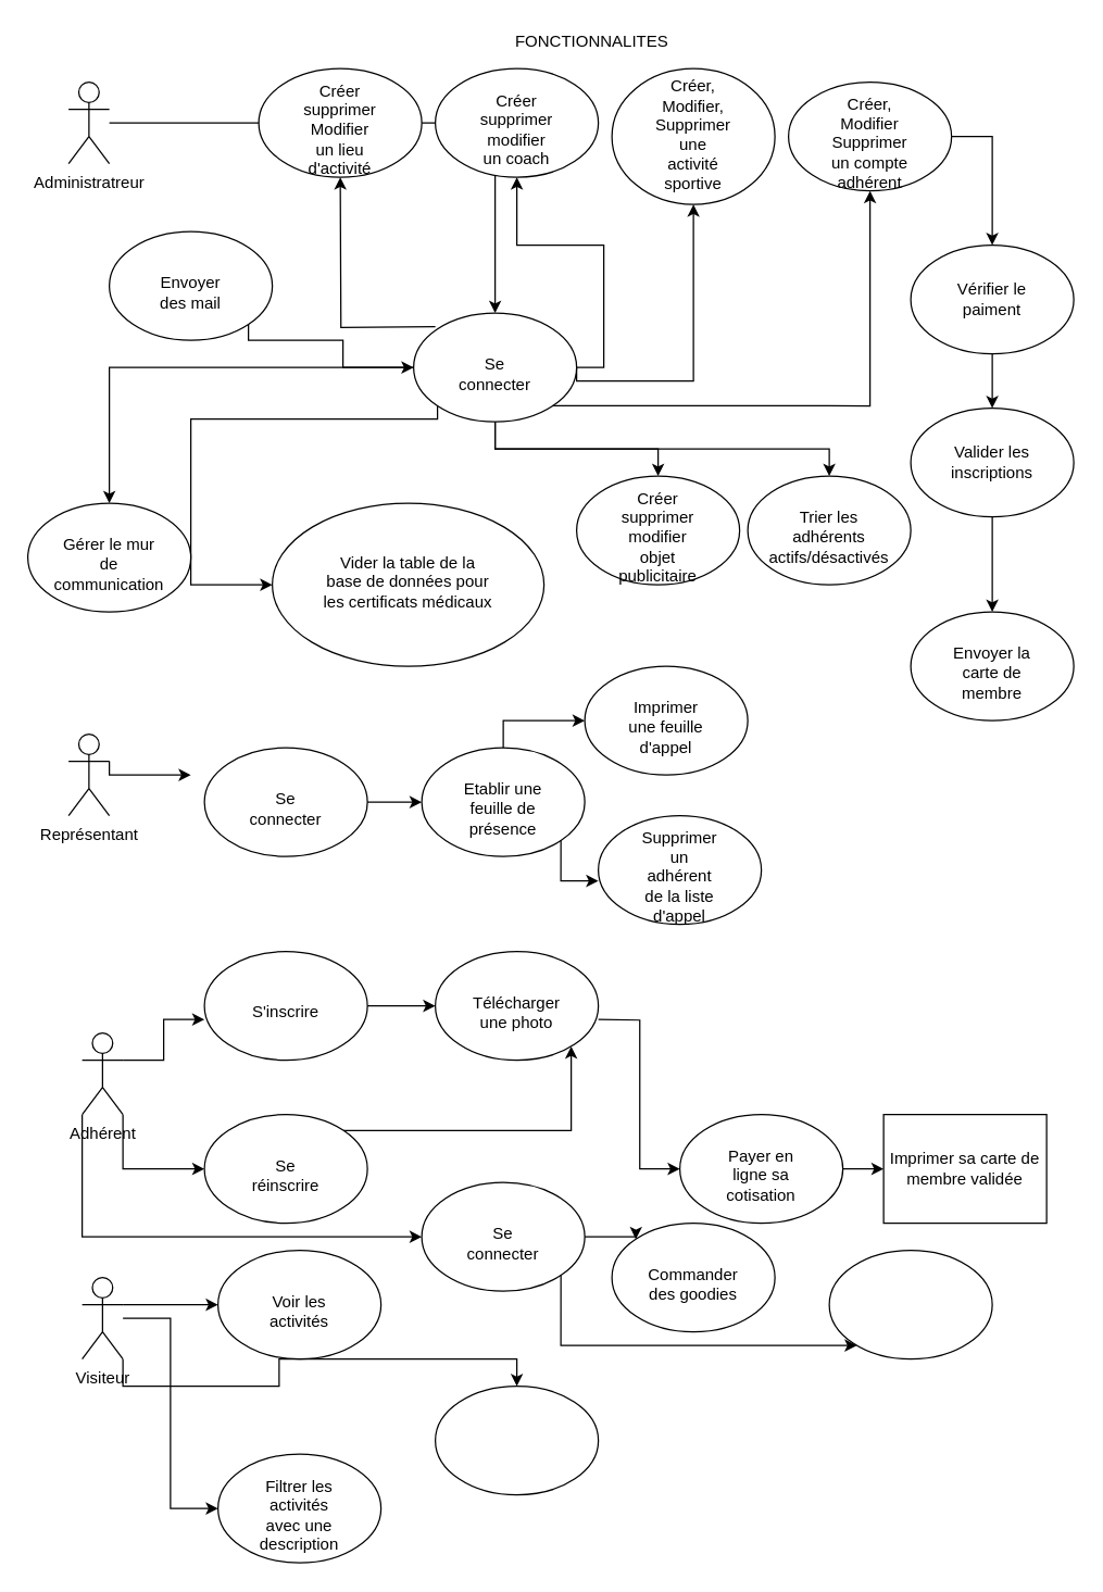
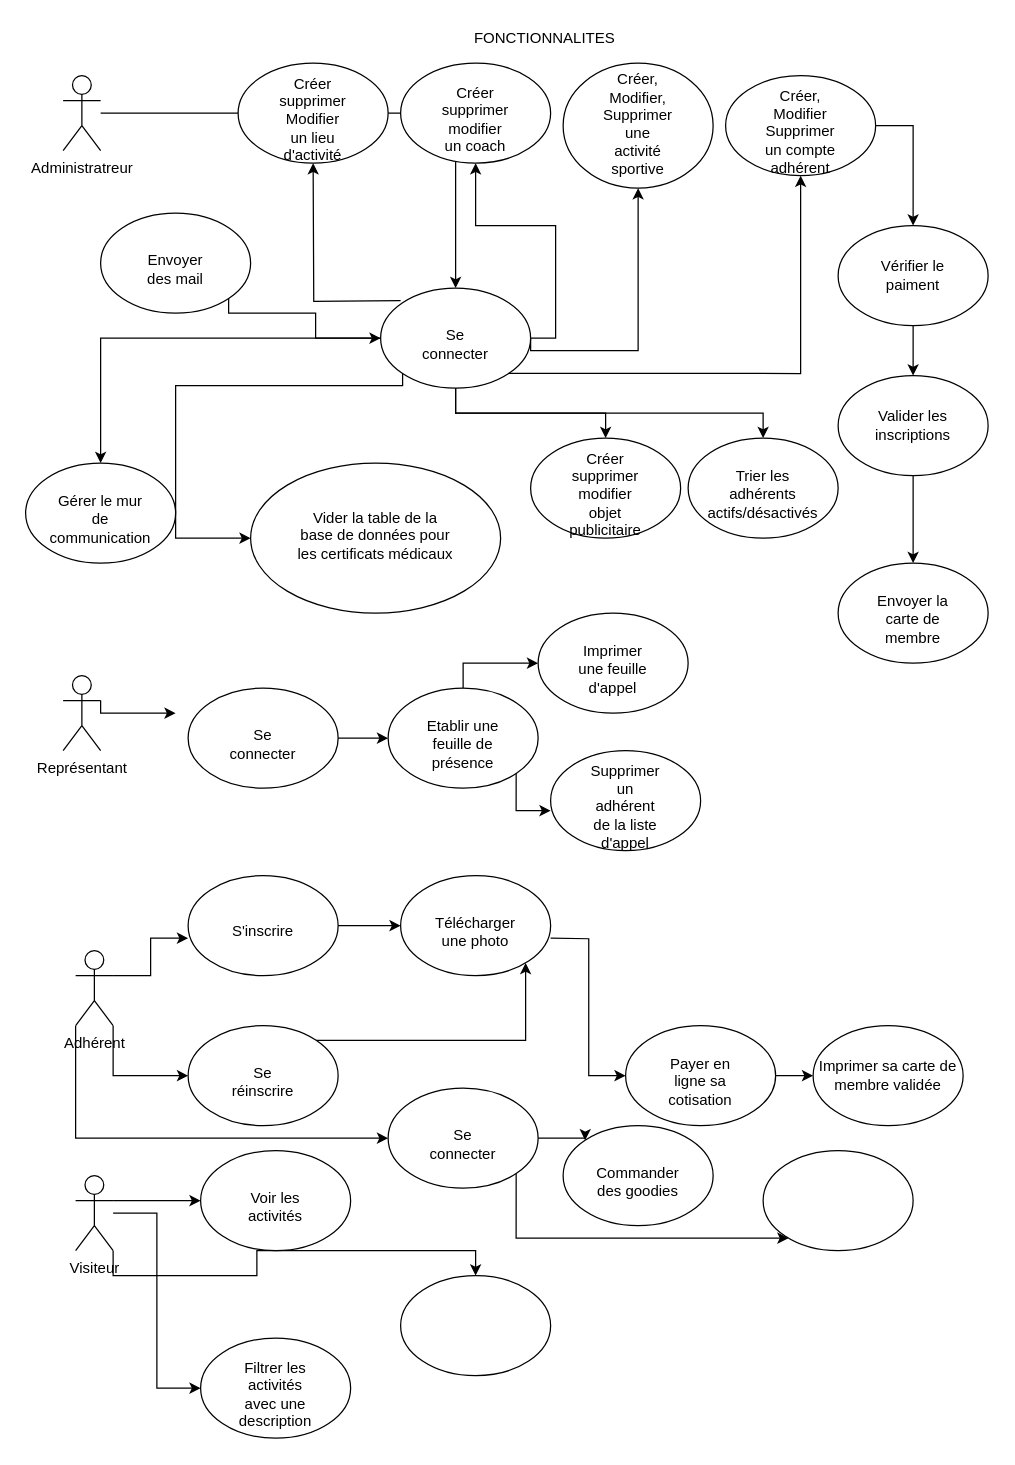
- <mxCell id="80" value="Imprimer sa carte de membre validée" style="whiteSpace=wrap;html=1;rounded=0;" parent="1" vertex="1"><mxGeometry x="650" y="820" width="120" height="80" as="geometry" /></mxCell>
+ <mxCell id="80" value="Imprimer sa carte de membre validée" style="ellipse;whiteSpace=wrap;html=1;" parent="1" vertex="1"><mxGeometry x="650" y="820" width="120" height="80" as="geometry" /></mxCell>
